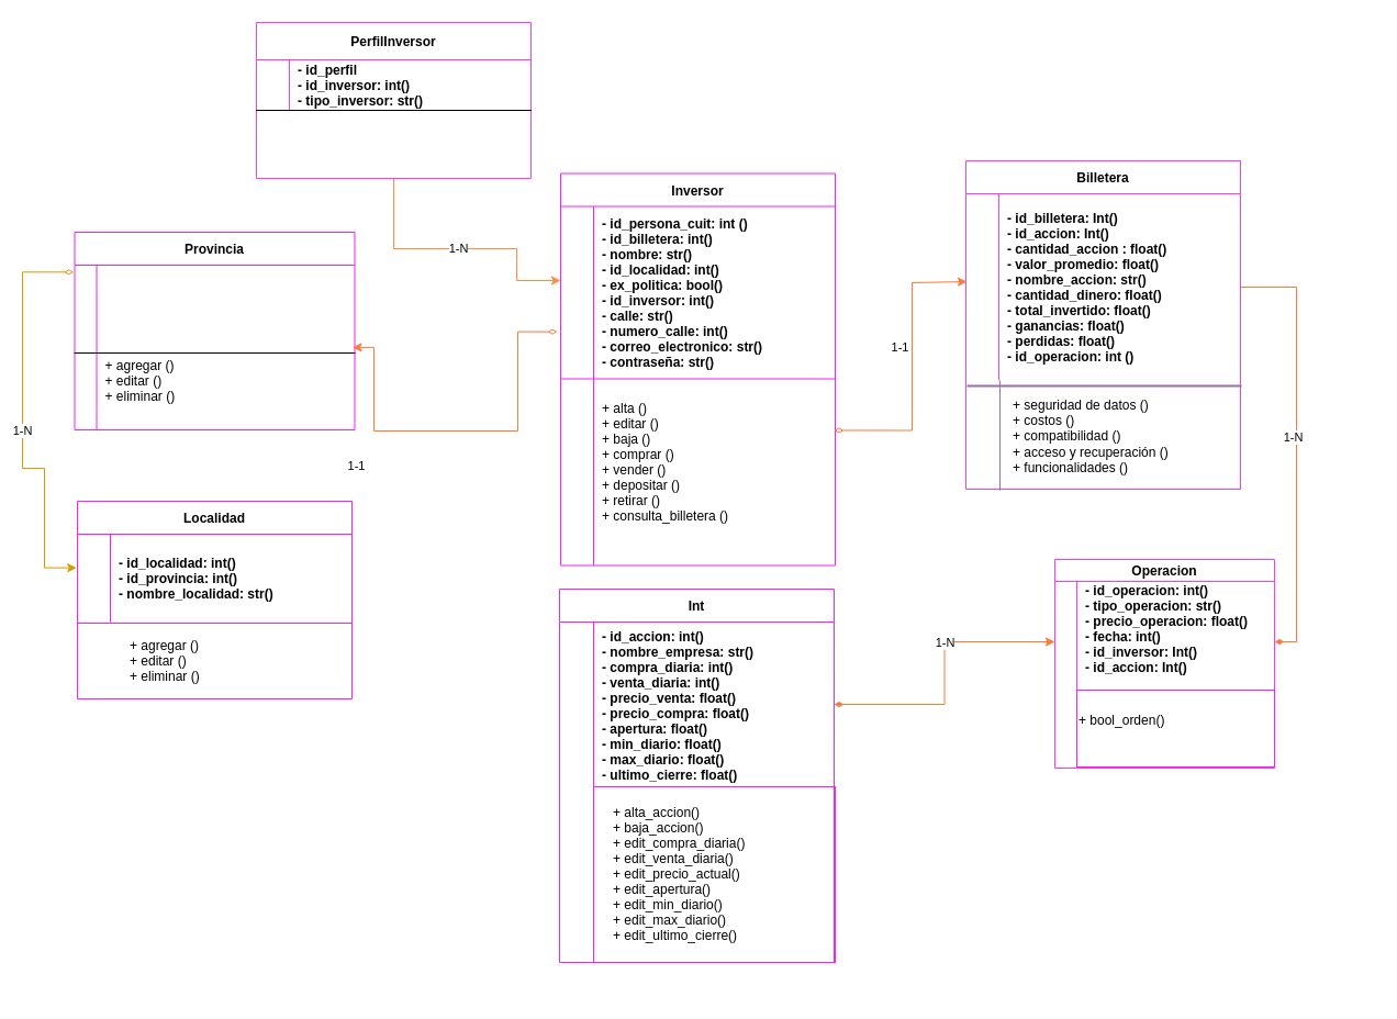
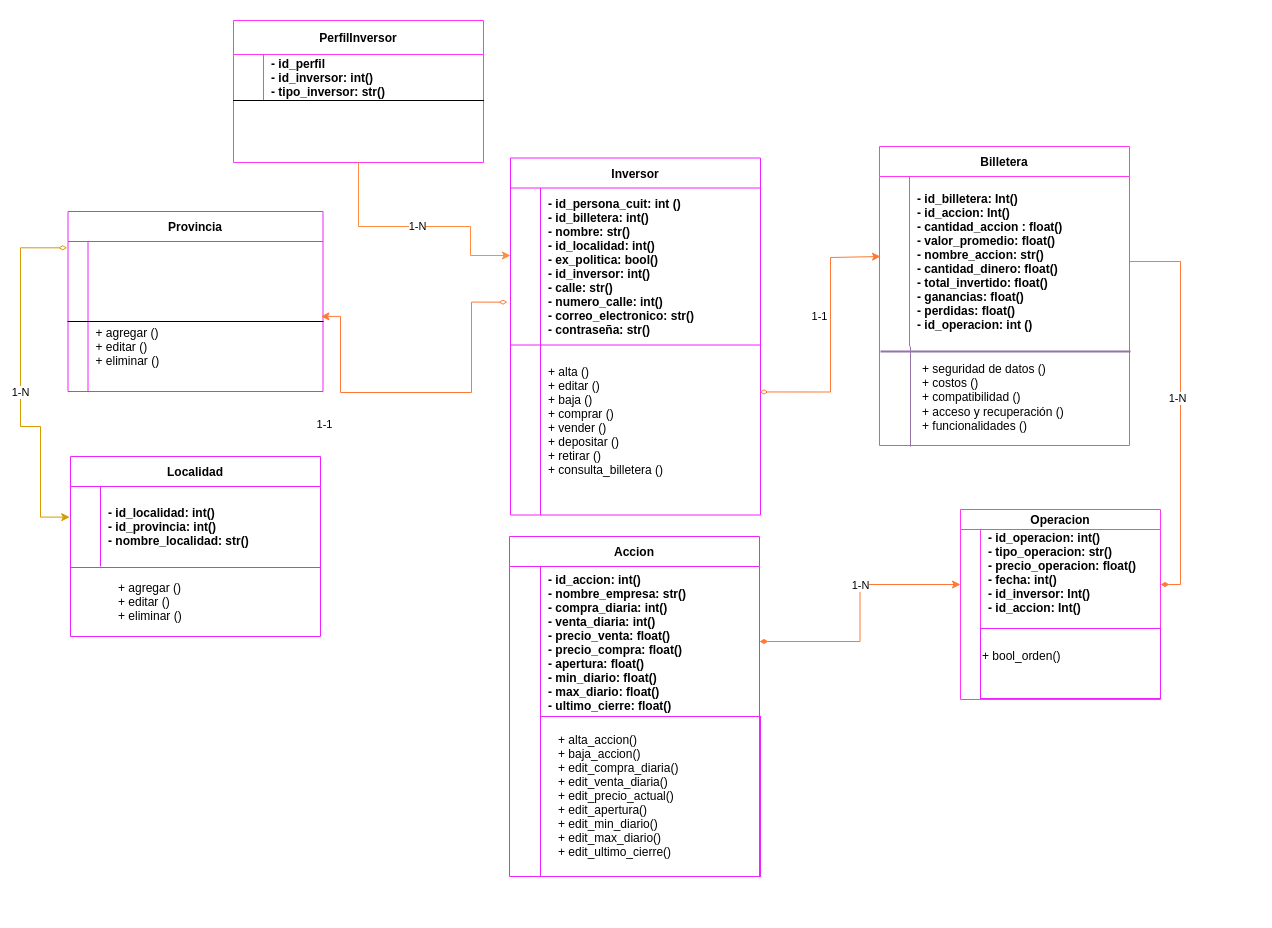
- <mxCell id="26" value="Int" style="shape=table;startSize=30;container=1;collapsible=1;childLayout=tableLayout;fixedRows=1;rowLines=0;fontStyle=1;align=center;resizeLast=1;strokeColor=#F021FF;" vertex="1" parent="25"><mxGeometry x="-1" width="250" height="340" as="geometry"><mxRectangle x="-1" width="80" height="30" as="alternateBounds" /></mxGeometry></mxCell>
+ <mxCell id="26" value="Accion" style="shape=table;startSize=30;container=1;collapsible=1;childLayout=tableLayout;fixedRows=1;rowLines=0;fontStyle=1;align=center;resizeLast=1;strokeColor=#F021FF;" vertex="1" parent="25"><mxGeometry x="-1" width="250" height="340" as="geometry"><mxRectangle x="-1" width="80" height="30" as="alternateBounds" /></mxGeometry></mxCell>
